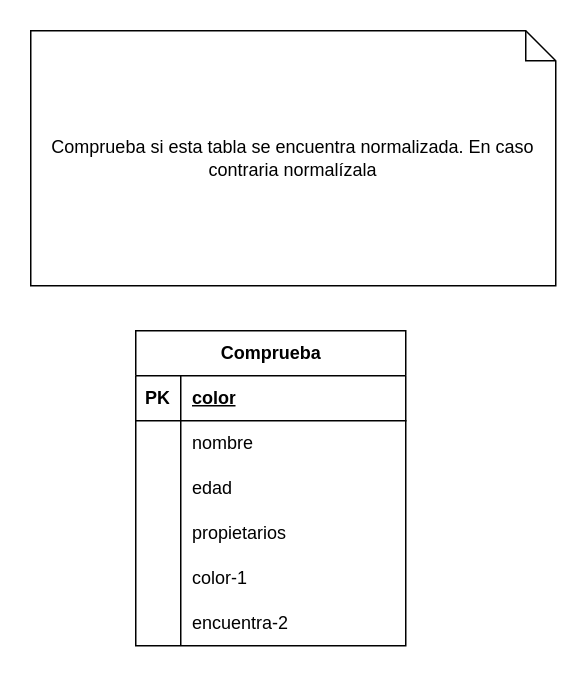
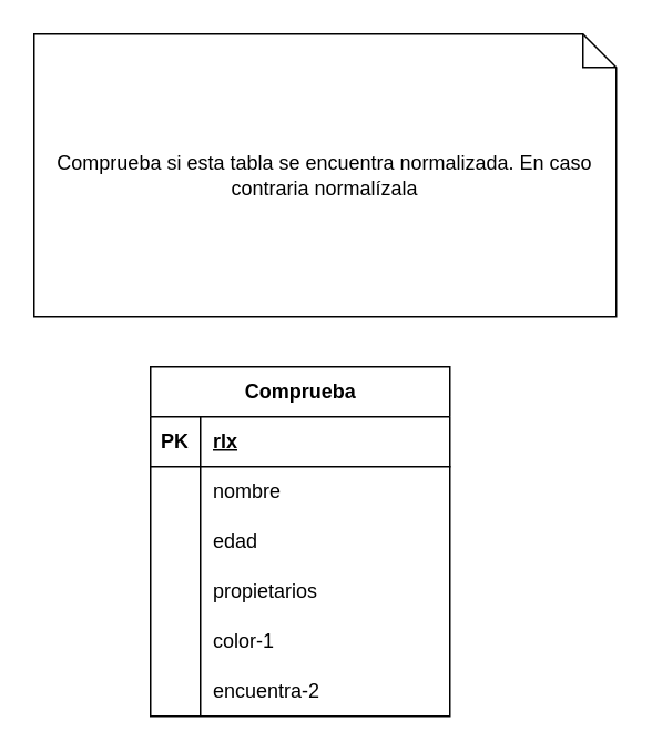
- <mxCell id="5" value="color" style="shape=partialRectangle;connectable=0;fillColor=none;top=0;left=0;bottom=0;right=0;align=left;spacingLeft=6;fontStyle=5;overflow=hidden;whiteSpace=wrap;html=1;" vertex="1" parent="3"><mxGeometry x="30" width="150" height="30" as="geometry"><mxRectangle width="150" height="30" as="alternateBounds" /></mxGeometry></mxCell>
+ <mxCell id="5" value="rlx" style="shape=partialRectangle;connectable=0;fillColor=none;top=0;left=0;bottom=0;right=0;align=left;spacingLeft=6;fontStyle=5;overflow=hidden;whiteSpace=wrap;html=1;" vertex="1" parent="3"><mxGeometry x="30" width="150" height="30" as="geometry"><mxRectangle width="150" height="30" as="alternateBounds" /></mxGeometry></mxCell>
